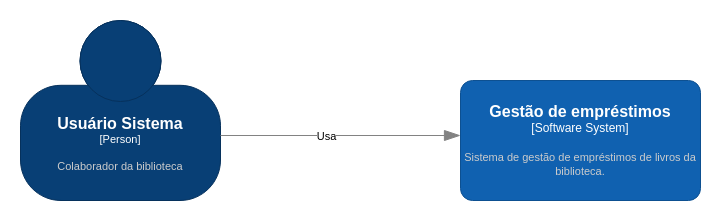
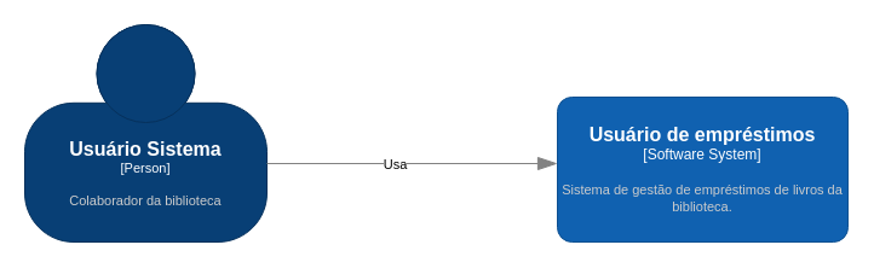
- <mxCell id="5" value="&lt;font style=&quot;font-size: 16px&quot;&gt;&lt;b&gt;Gestão de empréstimos&lt;/b&gt;&lt;/font&gt;&lt;div&gt;[Software System]&lt;/div&gt;&lt;br&gt;&lt;div&gt;&lt;font style=&quot;font-size: 11px&quot;&gt;&lt;font color=&quot;#cccccc&quot;&gt;Sistema de gestão de empréstimos de livros da biblioteca.&lt;/font&gt;&lt;/div&gt;" style="rounded=1;whiteSpace=wrap;html=1;labelBackgroundColor=none;fillColor=#1061B0;fontColor=#ffffff;align=center;arcSize=10;strokeColor=#0D5091;metaEdit=1;resizable=0;points=[[0.25,0,0],[0.5,0,0],[0.75,0,0],[1,0.25,0],[1,0.5,0],[1,0.75,0],[0.75,1,0],[0.5,1,0],[0.25,1,0],[0,0.75,0],[0,0.5,0],[0,0.25,0]];" parent="1" vertex="1"><mxGeometry x="460" y="80" width="240" height="120" as="geometry" /></mxCell>
+ <mxCell id="5" value="&lt;font style=&quot;font-size: 16px&quot;&gt;&lt;b&gt;Usuário de empréstimos&lt;/b&gt;&lt;/font&gt;&lt;div&gt;[Software System]&lt;/div&gt;&lt;br&gt;&lt;div&gt;&lt;font style=&quot;font-size: 11px&quot;&gt;&lt;font color=&quot;#cccccc&quot;&gt;Sistema de gestão de empréstimos de livros da biblioteca.&lt;/font&gt;&lt;/div&gt;" style="rounded=1;whiteSpace=wrap;html=1;labelBackgroundColor=none;fillColor=#1061B0;fontColor=#ffffff;align=center;arcSize=10;strokeColor=#0D5091;metaEdit=1;resizable=0;points=[[0.25,0,0],[0.5,0,0],[0.75,0,0],[1,0.25,0],[1,0.5,0],[1,0.75,0],[0.75,1,0],[0.5,1,0],[0.25,1,0],[0,0.75,0],[0,0.5,0],[0,0.25,0]];" parent="1" vertex="1"><mxGeometry x="460" y="80" width="240" height="120" as="geometry" /></mxCell>
